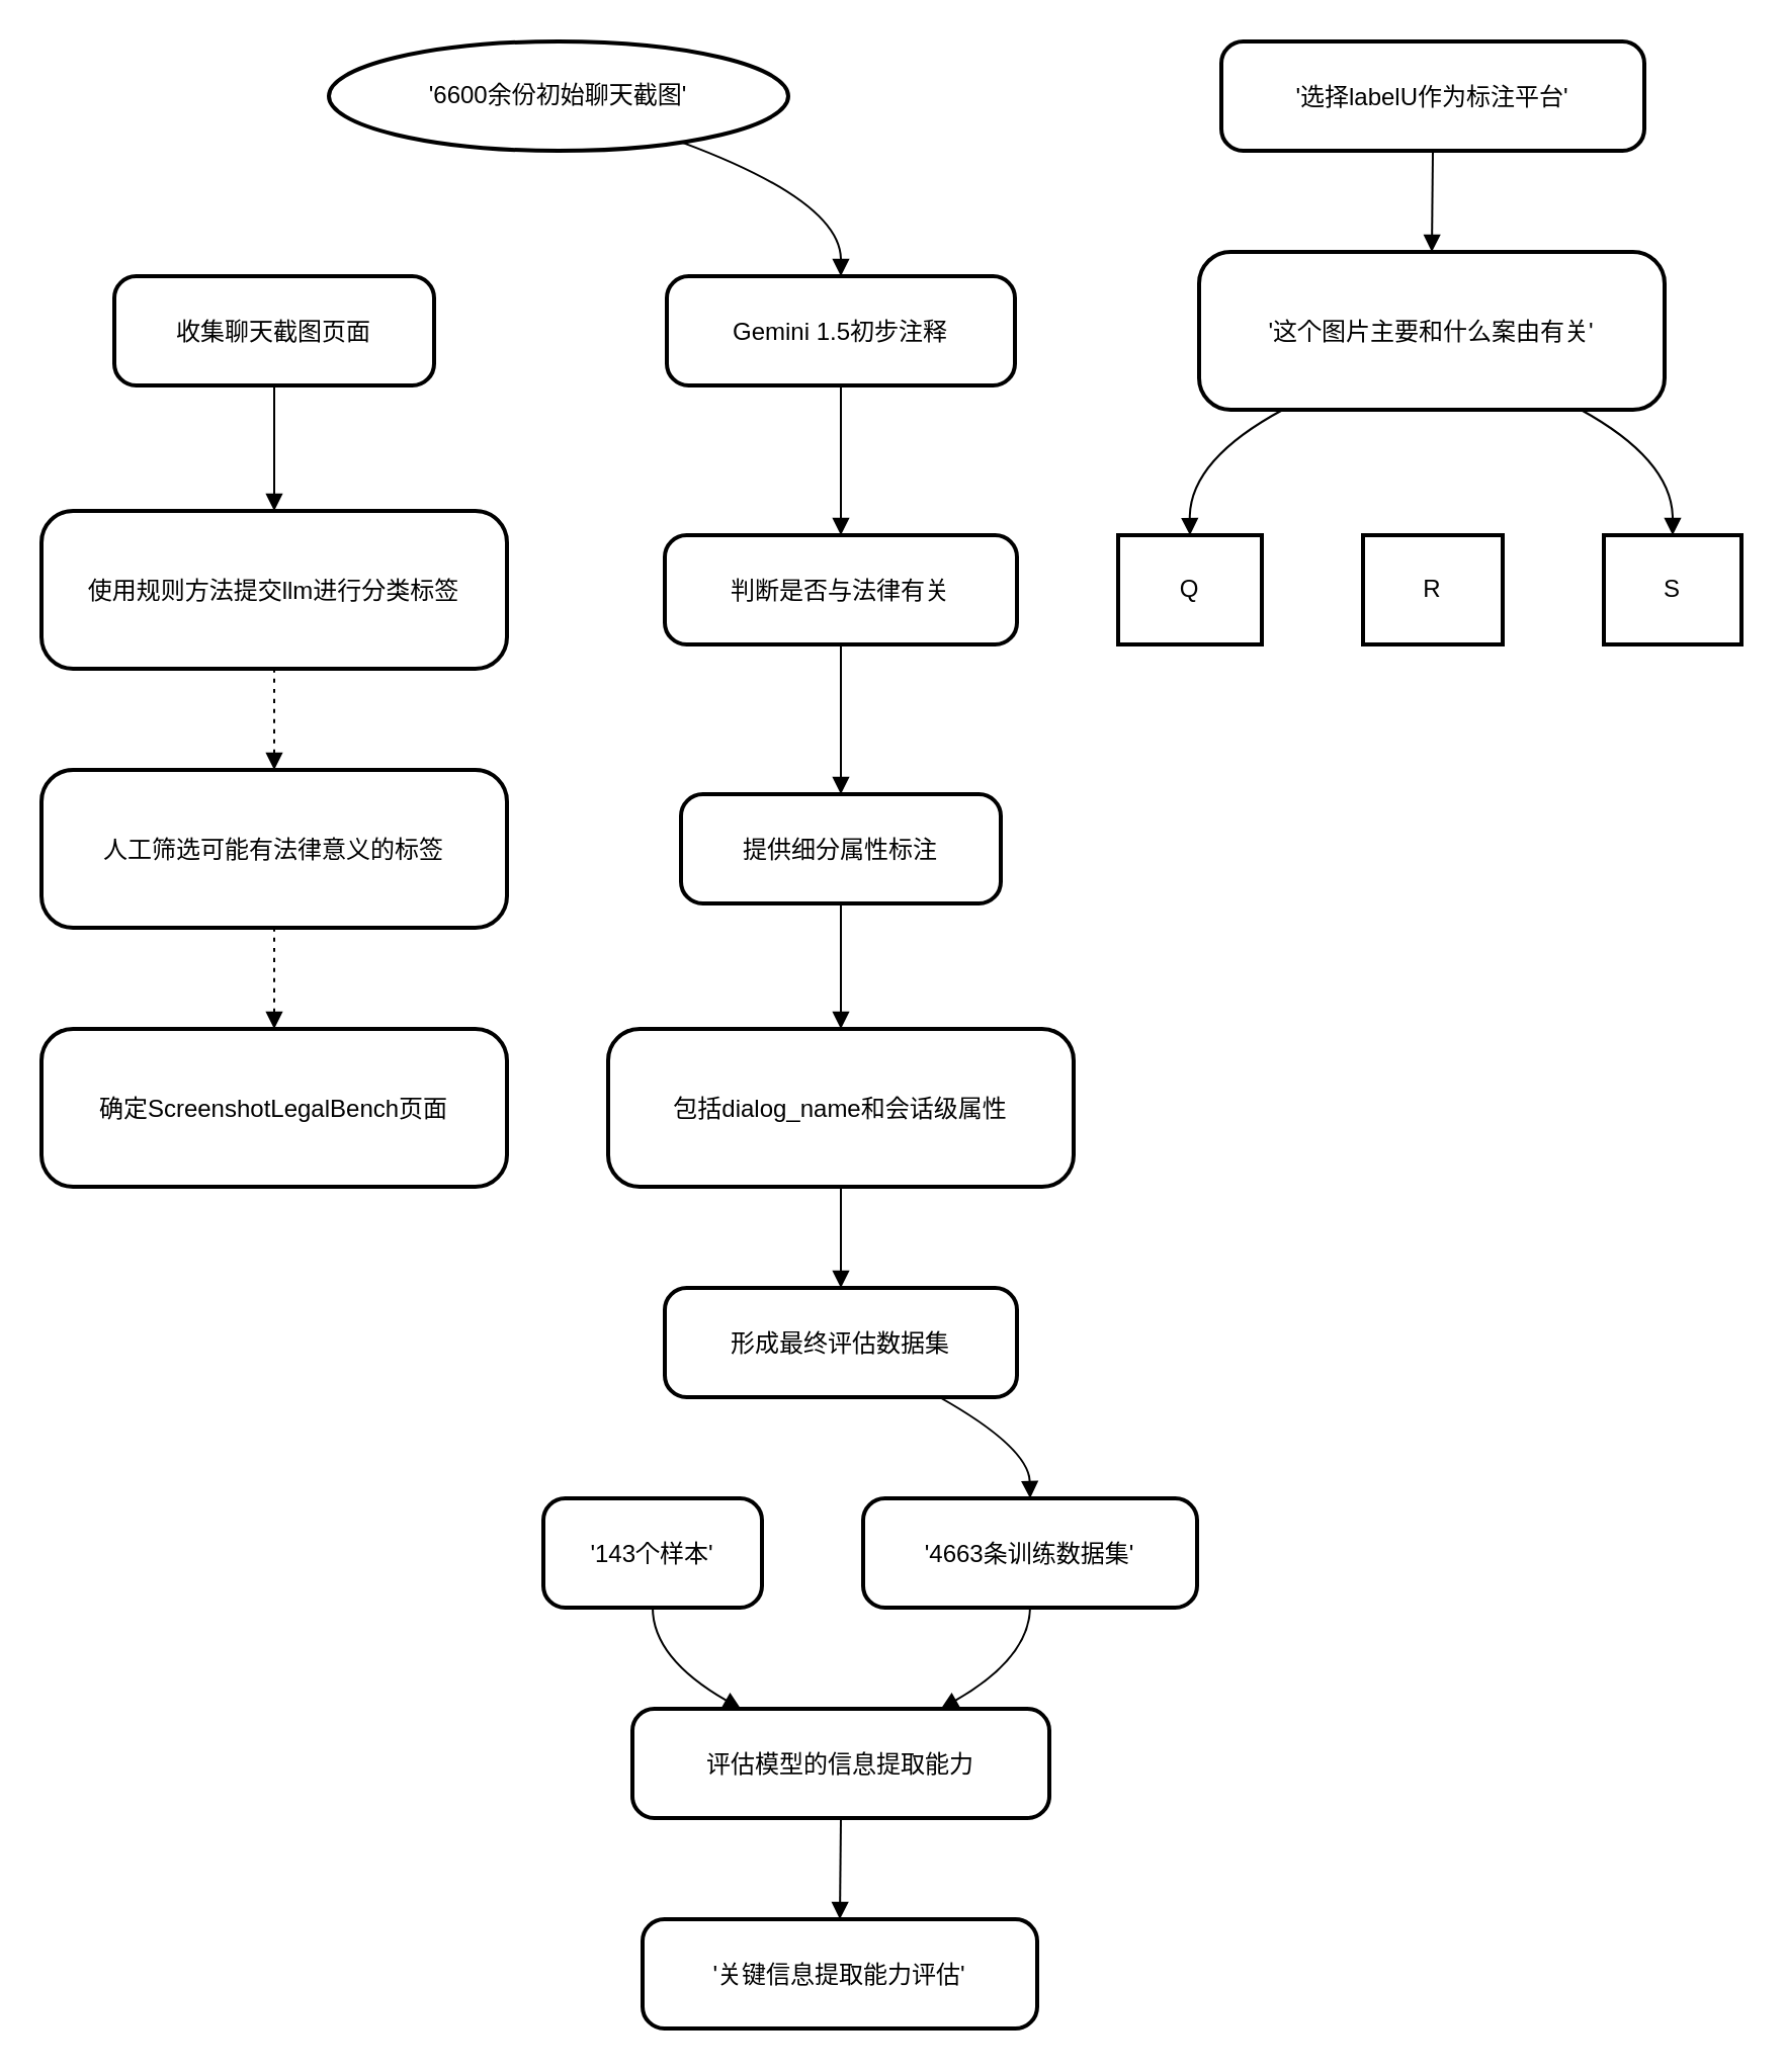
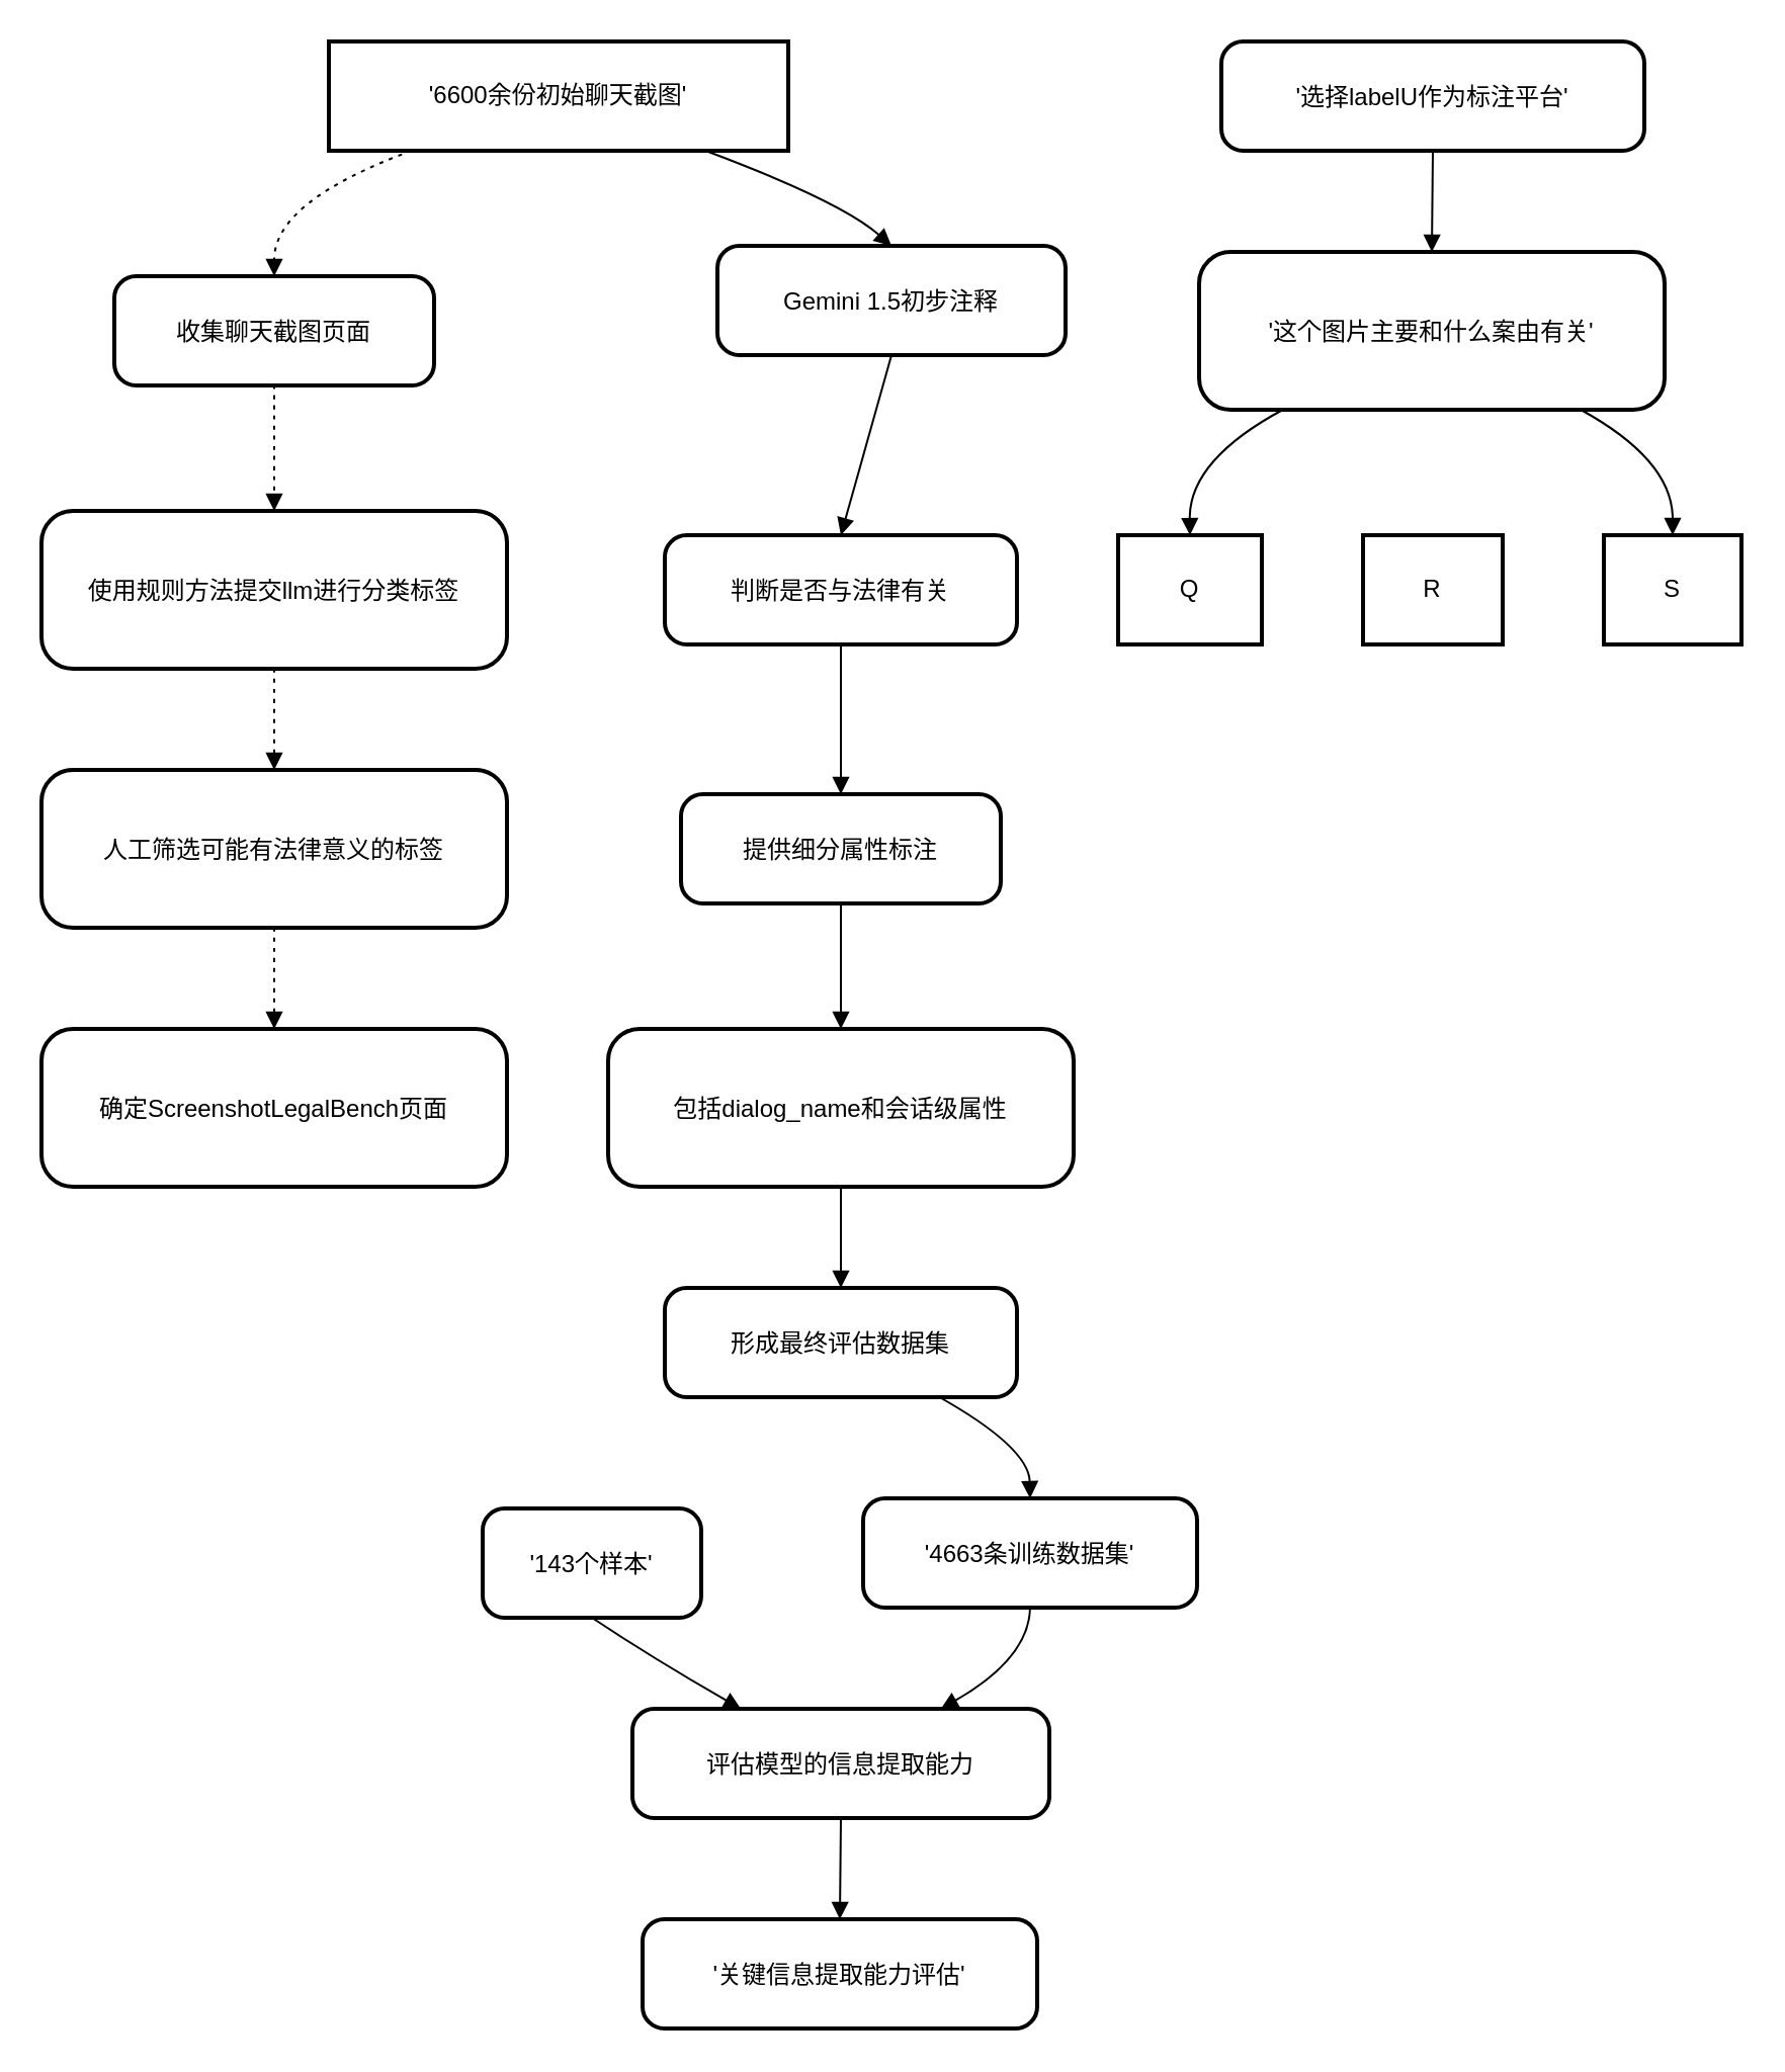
- <mxCell id="2" value="'6600余份初始聊天截图'" style="ellipse;whiteSpace=wrap;strokeWidth=2;" vertex="1" parent="1"><mxGeometry x="162" y="20" width="227" height="54" as="geometry" /></mxCell>
+ <mxCell id="2" value="'6600余份初始聊天截图'" style="whiteSpace=wrap;strokeWidth=2;" vertex="1" parent="1"><mxGeometry x="162" y="20" width="227" height="54" as="geometry" /></mxCell>
+ <mxCell id="21" value="" style="curved=1;dashed=1;dashPattern=2 3;startArrow=none;endArrow=block;exitX=0.18;exitY=1;entryX=0.5;entryY=0;" edge="1" parent="1" source="2" target="3"><mxGeometry relative="1" as="geometry"><Array as="points"><mxPoint x="135" y="99" /></Array></mxGeometry></mxCell>
- <mxCell id="7" value="Gemini 1.5初步注释" style="rounded=1;arcSize=20;strokeWidth=2" vertex="1" parent="1"><mxGeometry x="329" y="136" width="172" height="54" as="geometry" /></mxCell>
+ <mxCell id="7" value="Gemini 1.5初步注释" style="rounded=1;arcSize=20;strokeWidth=2" vertex="1" parent="1"><mxGeometry x="354" y="121" width="172" height="54" as="geometry" /></mxCell>
- <mxCell id="22" value="" style="curved=1;dashed=0;dashPattern=2 3;startArrow=none;endArrow=block;exitX=0.5;exitY=1;entryX=0.5;entryY=0;" edge="1" parent="1" source="3" target="4"><mxGeometry relative="1" as="geometry"><Array as="points" /></mxGeometry></mxCell>
+ <mxCell id="22" value="" style="curved=1;dashed=1;dashPattern=2 3;startArrow=none;endArrow=block;exitX=0.5;exitY=1;entryX=0.5;entryY=0;" edge="1" parent="1" source="3" target="4"><mxGeometry relative="1" as="geometry"><Array as="points" /></mxGeometry></mxCell>
- <mxCell id="12" value="'143个样本'" style="rounded=1;arcSize=20;strokeWidth=2" vertex="1" parent="1"><mxGeometry x="268" y="740" width="108" height="54" as="geometry" /></mxCell>
+ <mxCell id="12" value="'143个样本'" style="rounded=1;arcSize=20;strokeWidth=2" vertex="1" parent="1"><mxGeometry x="238" y="745" width="108" height="54" as="geometry" /></mxCell>
